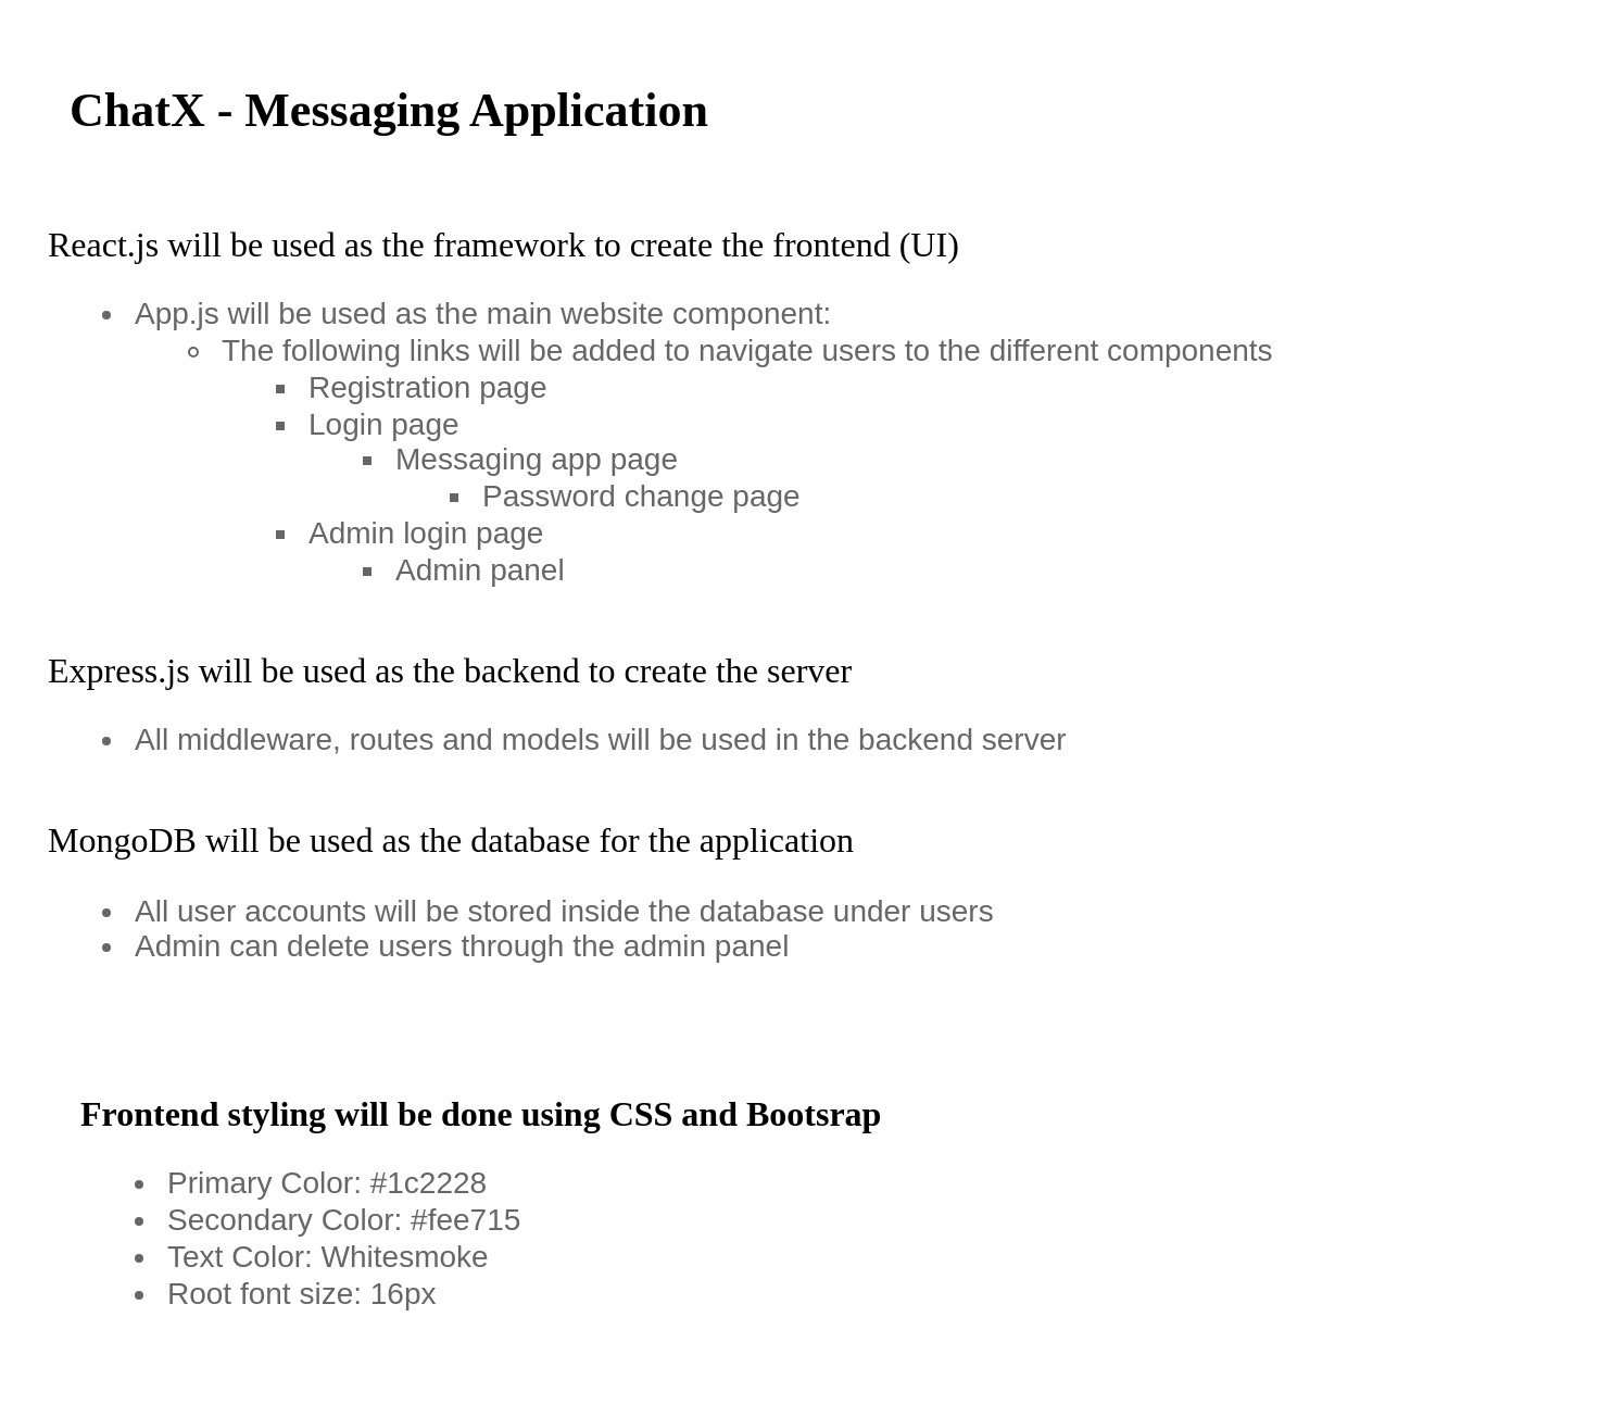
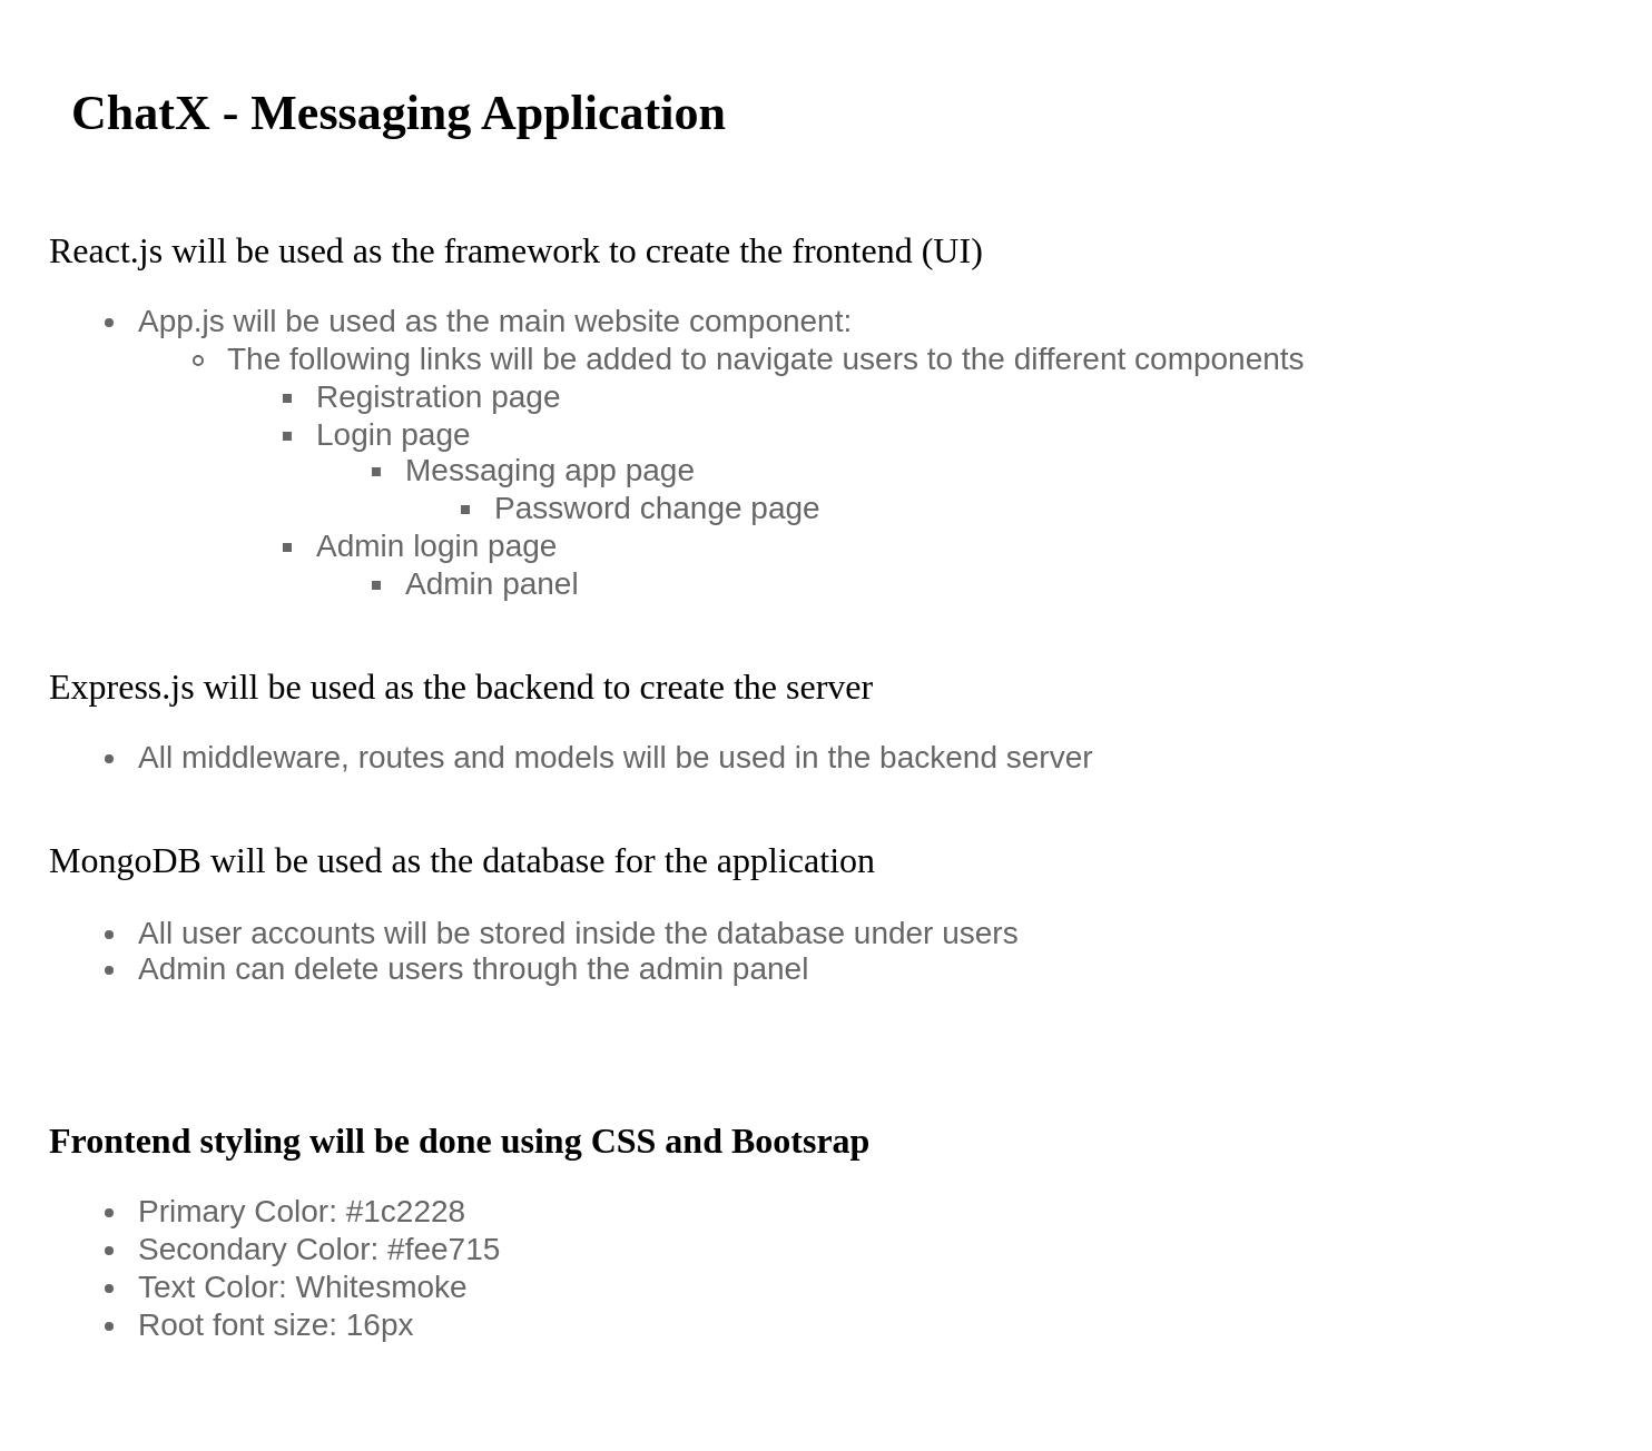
- <mxCell id="4" value="&lt;b&gt;&lt;font style=&quot;&quot;&gt;&lt;font style=&quot;font-size: 16px;&quot;&gt;Frontend styling will be done using CSS and Bootsrap&lt;/font&gt;&lt;br&gt;&lt;/font&gt;&lt;/b&gt;&lt;ul style=&quot;border-color: var(--border-color); color: rgb(102, 102, 102); font-family: Helvetica; font-size: 14px;&quot;&gt;&lt;li style=&quot;border-color: var(--border-color);&quot;&gt;&lt;span style=&quot;background-color: initial;&quot;&gt;Primary Color: #1c2228&lt;/span&gt;&lt;br&gt;&lt;/li&gt;&lt;li style=&quot;border-color: var(--border-color);&quot;&gt;Secondary Color: #fee715&lt;/li&gt;&lt;li style=&quot;border-color: var(--border-color);&quot;&gt;Text Color: Whitesmoke&lt;/li&gt;&lt;li style=&quot;border-color: var(--border-color);&quot;&gt;Root font size: 16px&lt;/li&gt;&lt;/ul&gt;" style="text;html=1;points=[];align=left;verticalAlign=top;spacingTop=-4;fontSize=12;fontFamily=Verdana;whiteSpace=wrap;" vertex="1" parent="1"><mxGeometry x="35" y="500" width="510" height="130" as="geometry" /></mxCell>
+ <mxCell id="4" value="&lt;b&gt;&lt;font style=&quot;&quot;&gt;&lt;font style=&quot;font-size: 16px;&quot;&gt;Frontend styling will be done using CSS and Bootsrap&lt;/font&gt;&lt;br&gt;&lt;/font&gt;&lt;/b&gt;&lt;ul style=&quot;border-color: var(--border-color); color: rgb(102, 102, 102); font-family: Helvetica; font-size: 14px;&quot;&gt;&lt;li style=&quot;border-color: var(--border-color);&quot;&gt;&lt;span style=&quot;background-color: initial;&quot;&gt;Primary Color: #1c2228&lt;/span&gt;&lt;br&gt;&lt;/li&gt;&lt;li style=&quot;border-color: var(--border-color);&quot;&gt;Secondary Color: #fee715&lt;/li&gt;&lt;li style=&quot;border-color: var(--border-color);&quot;&gt;Text Color: Whitesmoke&lt;/li&gt;&lt;li style=&quot;border-color: var(--border-color);&quot;&gt;Root font size: 16px&lt;/li&gt;&lt;/ul&gt;" style="text;html=1;points=[];align=left;verticalAlign=top;spacingTop=-4;fontSize=12;fontFamily=Verdana;whiteSpace=wrap;" vertex="1" parent="1"><mxGeometry x="20" y="500" width="510" height="130" as="geometry" /></mxCell>
